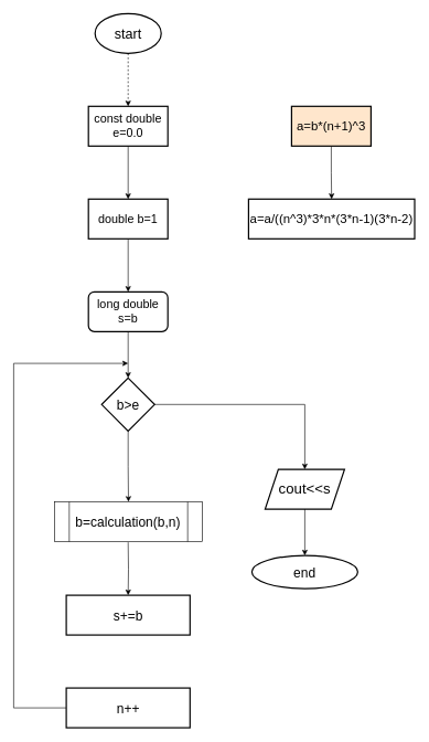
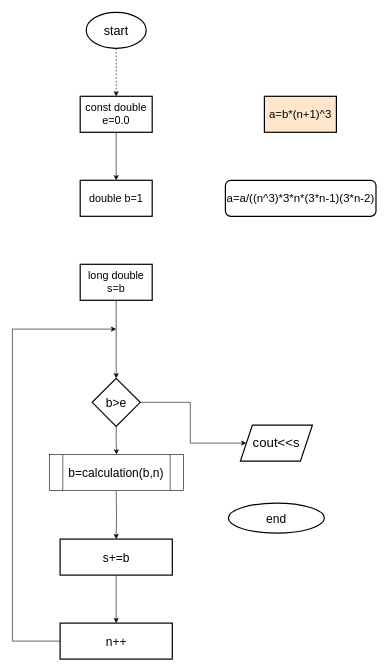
- <mxCell id="21" value="" style="edgeStyle=orthogonalEdgeStyle;rounded=0;orthogonalLoop=1;jettySize=auto;html=1;" parent="1" source="22" target="23" edge="1"><mxGeometry relative="1" as="geometry" /></mxCell>
- <mxCell id="23" value="&lt;font style=&quot;font-size: 19px;&quot;&gt;a=a/((n^3)*3*n*(3*n-1)(3*n-2)&lt;/font&gt;" style="whiteSpace=wrap;html=1;strokeWidth=2;" parent="1" vertex="1"><mxGeometry x="375" y="300" width="251" height="60" as="geometry" /></mxCell>
+ <mxCell id="23" value="&lt;font style=&quot;font-size: 19px;&quot;&gt;a=a/((n^3)*3*n*(3*n-1)(3*n-2)&lt;/font&gt;" style="whiteSpace=wrap;html=1;strokeWidth=2;rounded=1;" parent="1" vertex="1"><mxGeometry x="375" y="300" width="251" height="60" as="geometry" /></mxCell>
- <mxCell id="6" value="" style="edgeStyle=orthogonalEdgeStyle;rounded=0;orthogonalLoop=1;jettySize=auto;html=1;" parent="1" source="7" target="9" edge="1"><mxGeometry relative="1" as="geometry" /></mxCell>
- <mxCell id="9" value="&lt;font style=&quot;font-size: 18px;&quot;&gt;long double s=b&lt;/font&gt;" style="whiteSpace=wrap;html=1;strokeWidth=2;rounded=1;" parent="1" vertex="1"><mxGeometry x="133" y="440" width="120" height="60" as="geometry" /></mxCell>
+ <mxCell id="9" value="&lt;font style=&quot;font-size: 18px;&quot;&gt;long double s=b&lt;/font&gt;" style="whiteSpace=wrap;html=1;strokeWidth=2;" parent="1" vertex="1"><mxGeometry x="133" y="440" width="120" height="60" as="geometry" /></mxCell>
- <mxCell id="12" value="&lt;font style=&quot;font-size: 20px;&quot;&gt;b&amp;gt;e&lt;/font&gt;" style="rhombus;whiteSpace=wrap;html=1;strokeWidth=2;" parent="1" vertex="1"><mxGeometry x="153" y="570" width="80" height="80" as="geometry" /></mxCell>
+ <mxCell id="12" value="&lt;font style=&quot;font-size: 20px;&quot;&gt;b&amp;gt;e&lt;/font&gt;" style="rhombus;whiteSpace=wrap;html=1;strokeWidth=2;" parent="1" vertex="1"><mxGeometry x="153" y="630" width="80" height="80" as="geometry" /></mxCell>
- <mxCell id="18" value="" style="edgeStyle=orthogonalEdgeStyle;rounded=0;orthogonalLoop=1;jettySize=auto;html=1;" parent="1" source="19" target="20" edge="1"><mxGeometry relative="1" as="geometry" /></mxCell>
+ <mxCell id="14" value="" style="edgeStyle=orthogonalEdgeStyle;rounded=0;orthogonalLoop=1;jettySize=auto;html=1;" parent="1" source="15" target="17" edge="1"><mxGeometry relative="1" as="geometry" /></mxCell>
